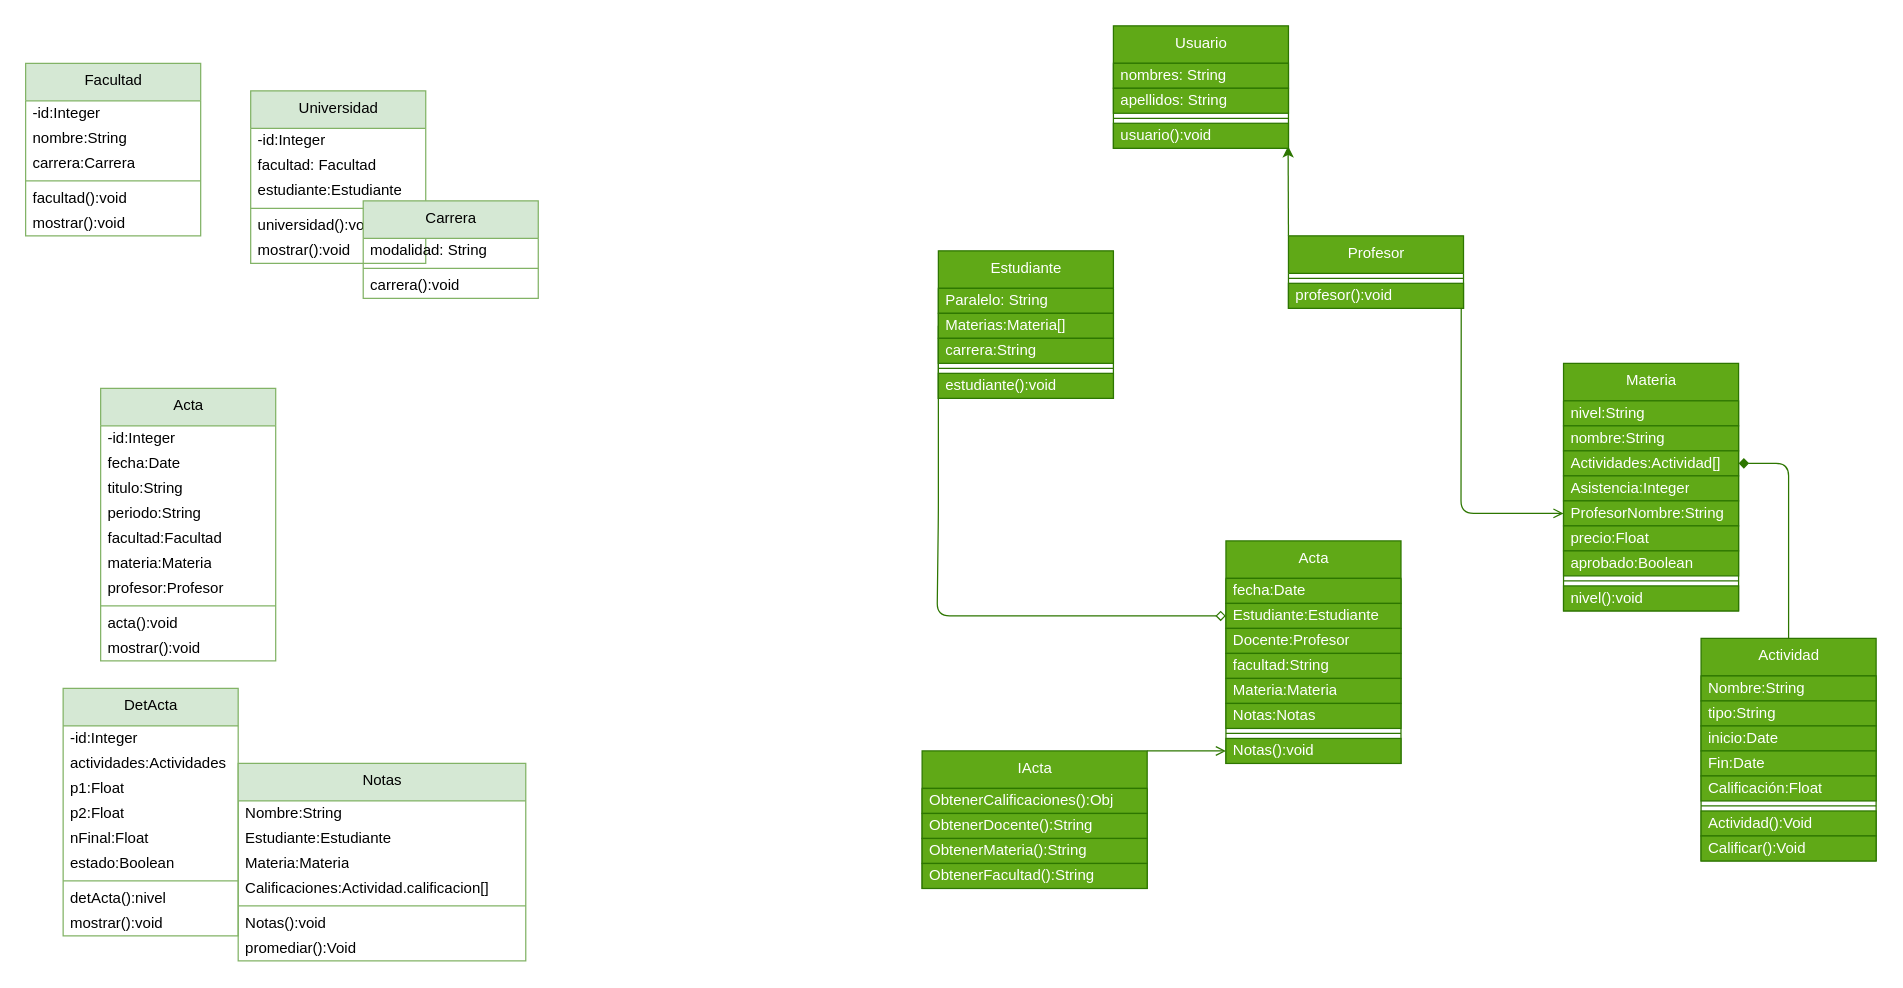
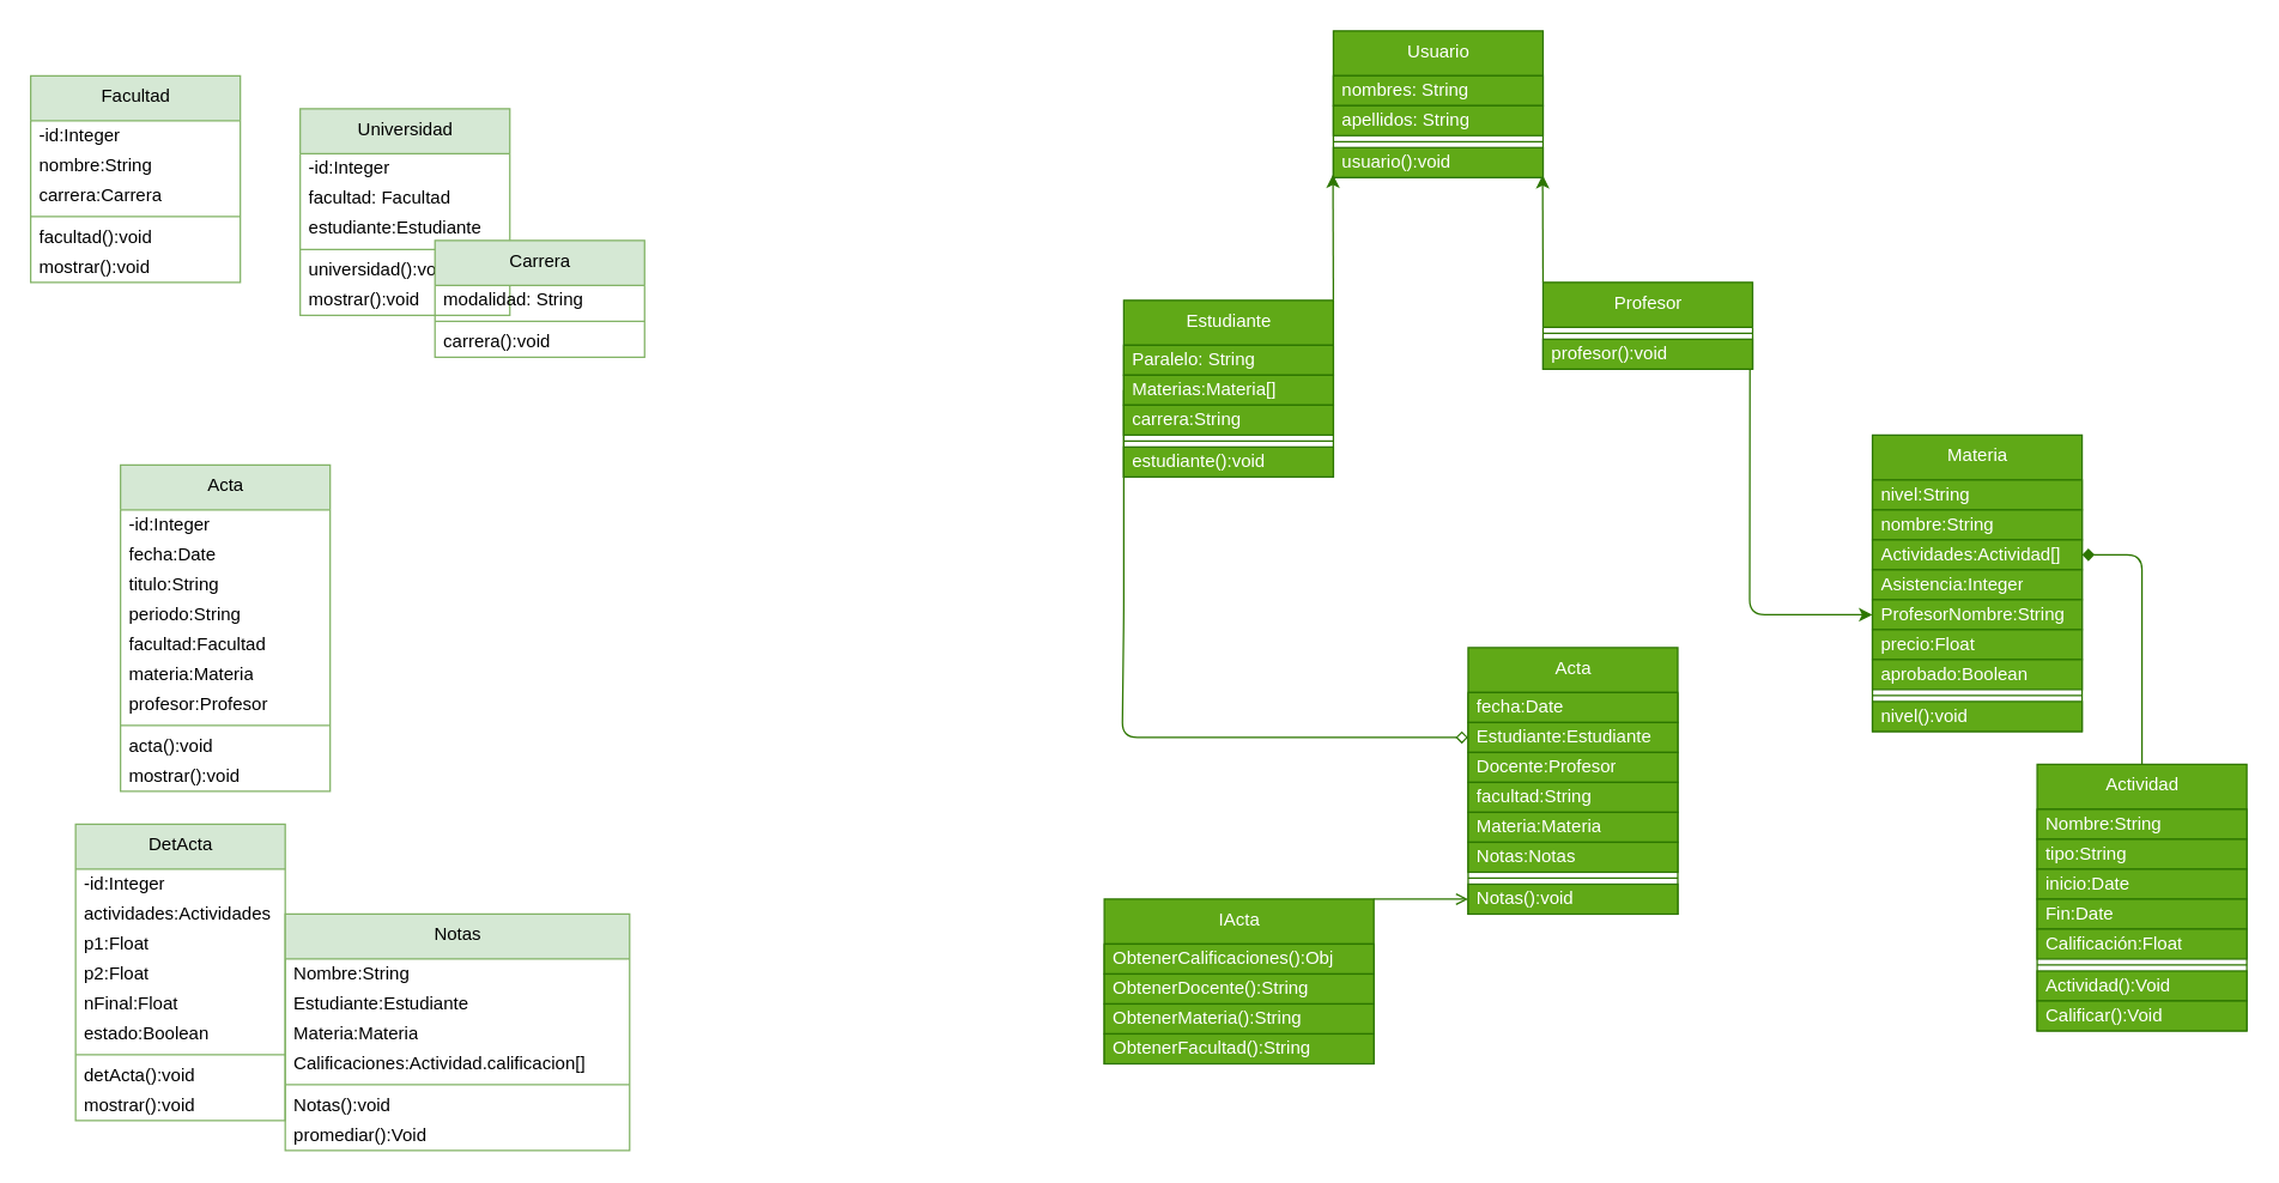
+ <mxCell id="20" style="edgeStyle=none;html=1;exitX=1;exitY=0;exitDx=0;exitDy=0;entryX=-0.002;entryY=0.9;entryDx=0;entryDy=0;entryPerimeter=0;fillColor=#60a917;strokeColor=#2D7600;" parent="1" source="21" target="32" edge="1"><mxGeometry relative="1" as="geometry" /></mxCell>
- <mxCell id="74" style="edgeStyle=none;html=1;exitX=0.987;exitY=0.908;exitDx=0;exitDy=0;endArrow=open;endFill=1;startArrow=none;startFill=0;exitPerimeter=0;entryX=0;entryY=0.5;entryDx=0;entryDy=0;fillColor=#60a917;strokeColor=#2D7600;" parent="1" source="77" target="38" edge="1"><mxGeometry relative="1" as="geometry"><mxPoint x="1250" y="268" as="targetPoint" /><Array as="points"><mxPoint x="1168" y="410" /></Array></mxGeometry></mxCell>
+ <mxCell id="74" style="edgeStyle=none;html=1;exitX=0.987;exitY=0.908;exitDx=0;exitDy=0;endArrow=classic;endFill=1;startArrow=none;startFill=0;exitPerimeter=0;entryX=0;entryY=0.5;entryDx=0;entryDy=0;fillColor=#60a917;strokeColor=#2D7600;" parent="1" source="77" target="38" edge="1"><mxGeometry relative="1" as="geometry"><mxPoint x="1250" y="268" as="targetPoint" /><Array as="points"><mxPoint x="1168" y="410" /></Array></mxGeometry></mxCell>
- <mxCell id="62" value="detActa():nivel" style="text;html=1;strokeColor=none;fillColor=none;align=left;verticalAlign=middle;spacingLeft=4;spacingRight=4;overflow=hidden;rotatable=0;points=[[0,0.5],[1,0.5]];portConstraint=eastwest;" parent="54" vertex="1"><mxGeometry y="158" width="140" height="20" as="geometry" /></mxCell>
+ <mxCell id="62" value="detActa():void" style="text;html=1;strokeColor=none;fillColor=none;align=left;verticalAlign=middle;spacingLeft=4;spacingRight=4;overflow=hidden;rotatable=0;points=[[0,0.5],[1,0.5]];portConstraint=eastwest;" parent="54" vertex="1"><mxGeometry y="158" width="140" height="20" as="geometry" /></mxCell>
